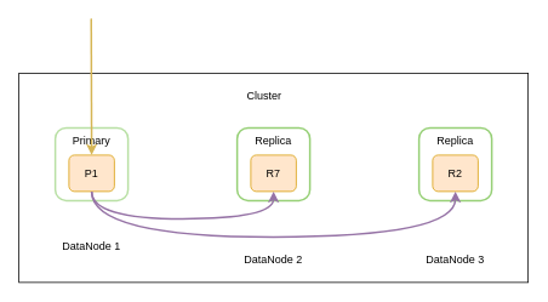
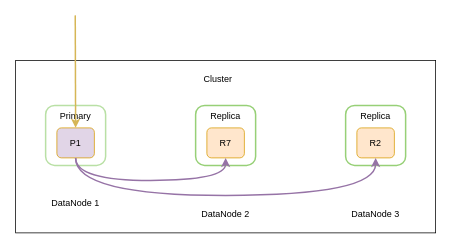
- <mxCell id="4" value="P1" style="rounded=1;whiteSpace=wrap;html=1;fillColor=#ffe6cc;strokeColor=#d79b00;" vertex="1" parent="1"><mxGeometry x="75" y="170" width="50" height="40" as="geometry" /></mxCell>
+ <mxCell id="4" value="P1" style="rounded=1;whiteSpace=wrap;html=1;fillColor=#e1d5e7;strokeColor=#d79b00;" vertex="1" parent="1"><mxGeometry x="75" y="170" width="50" height="40" as="geometry" /></mxCell>
